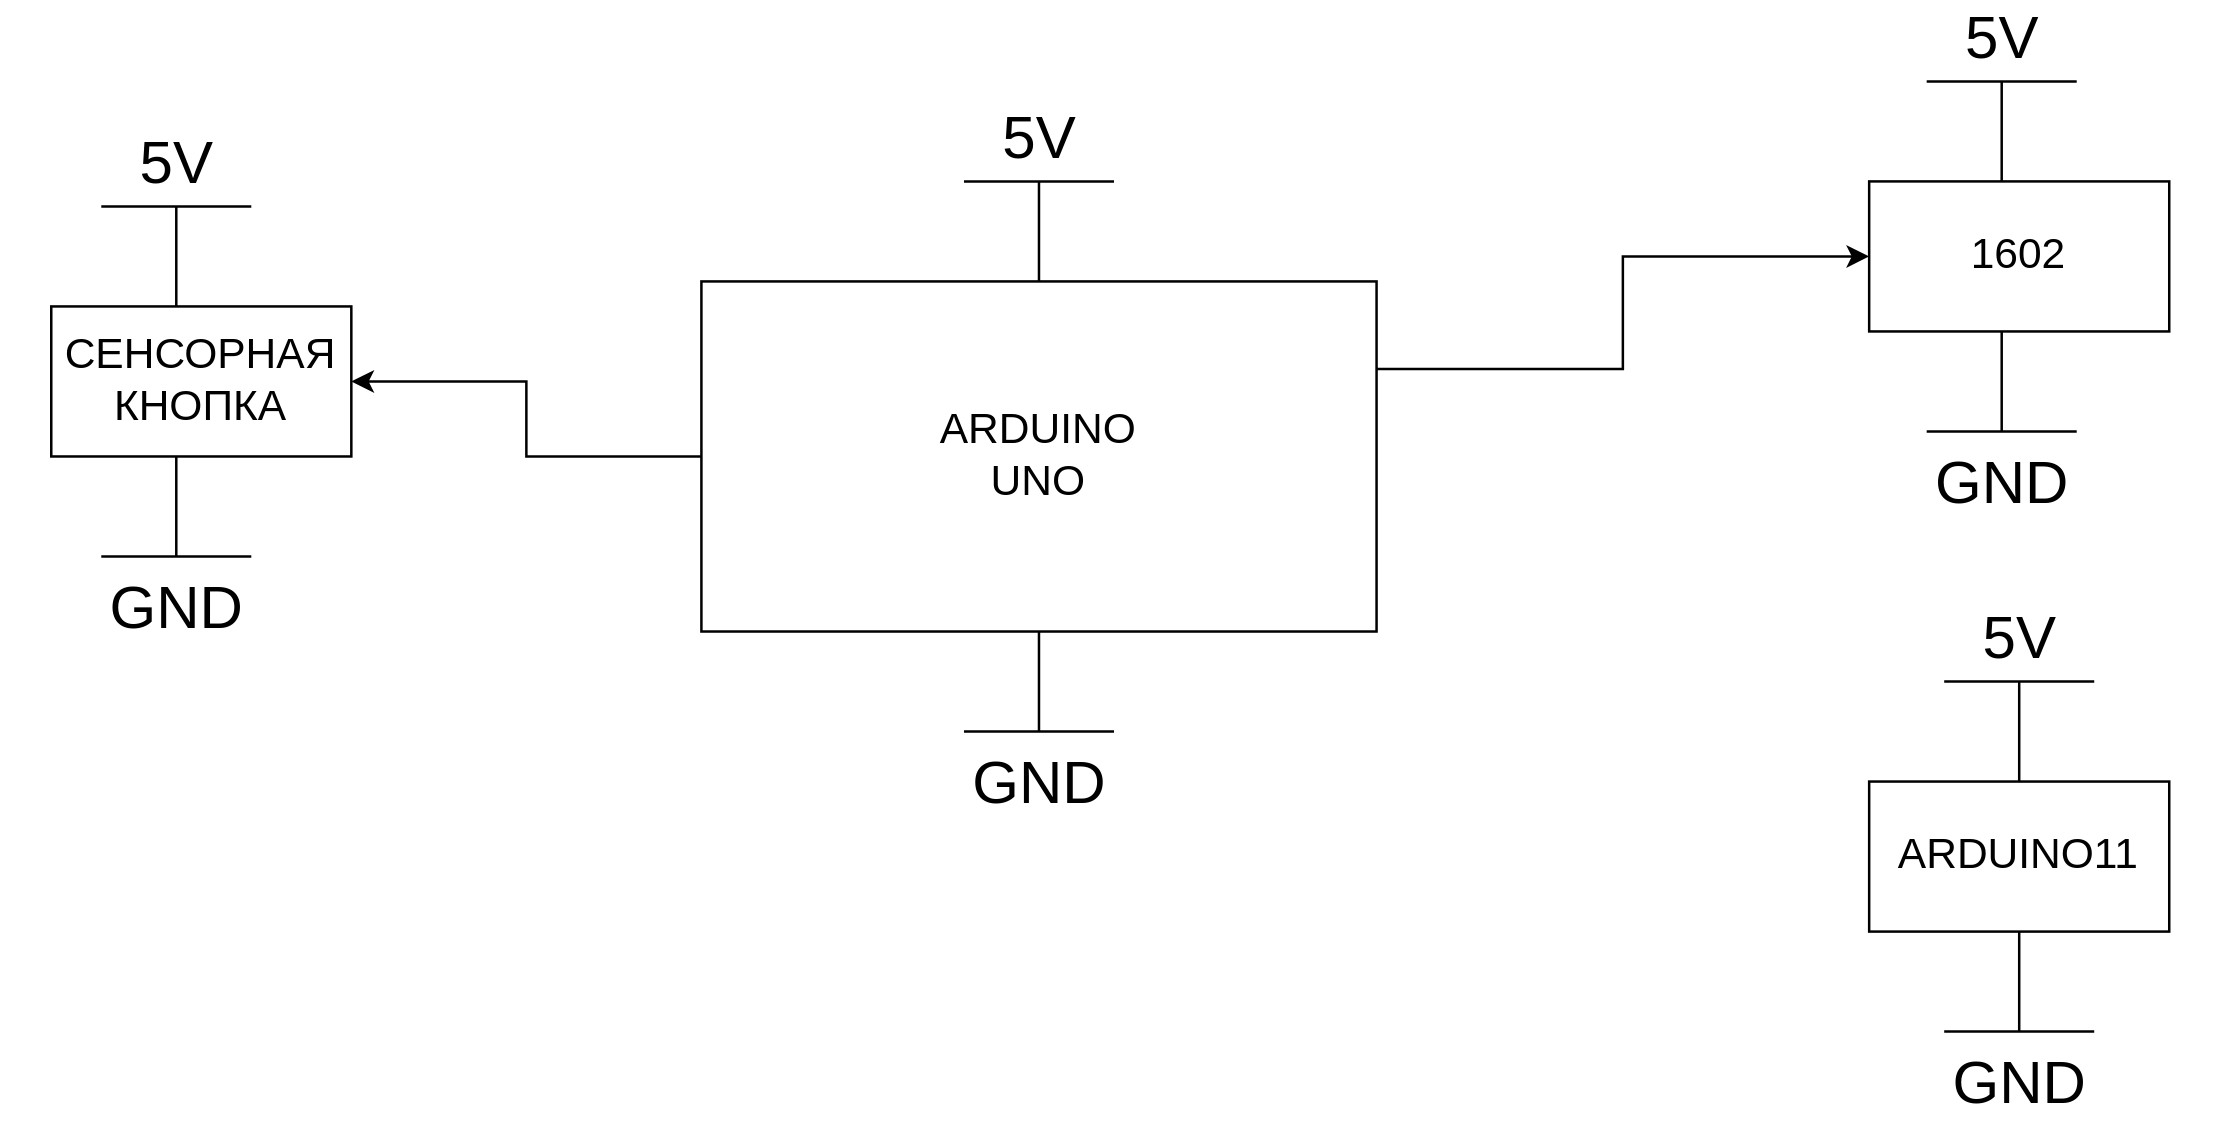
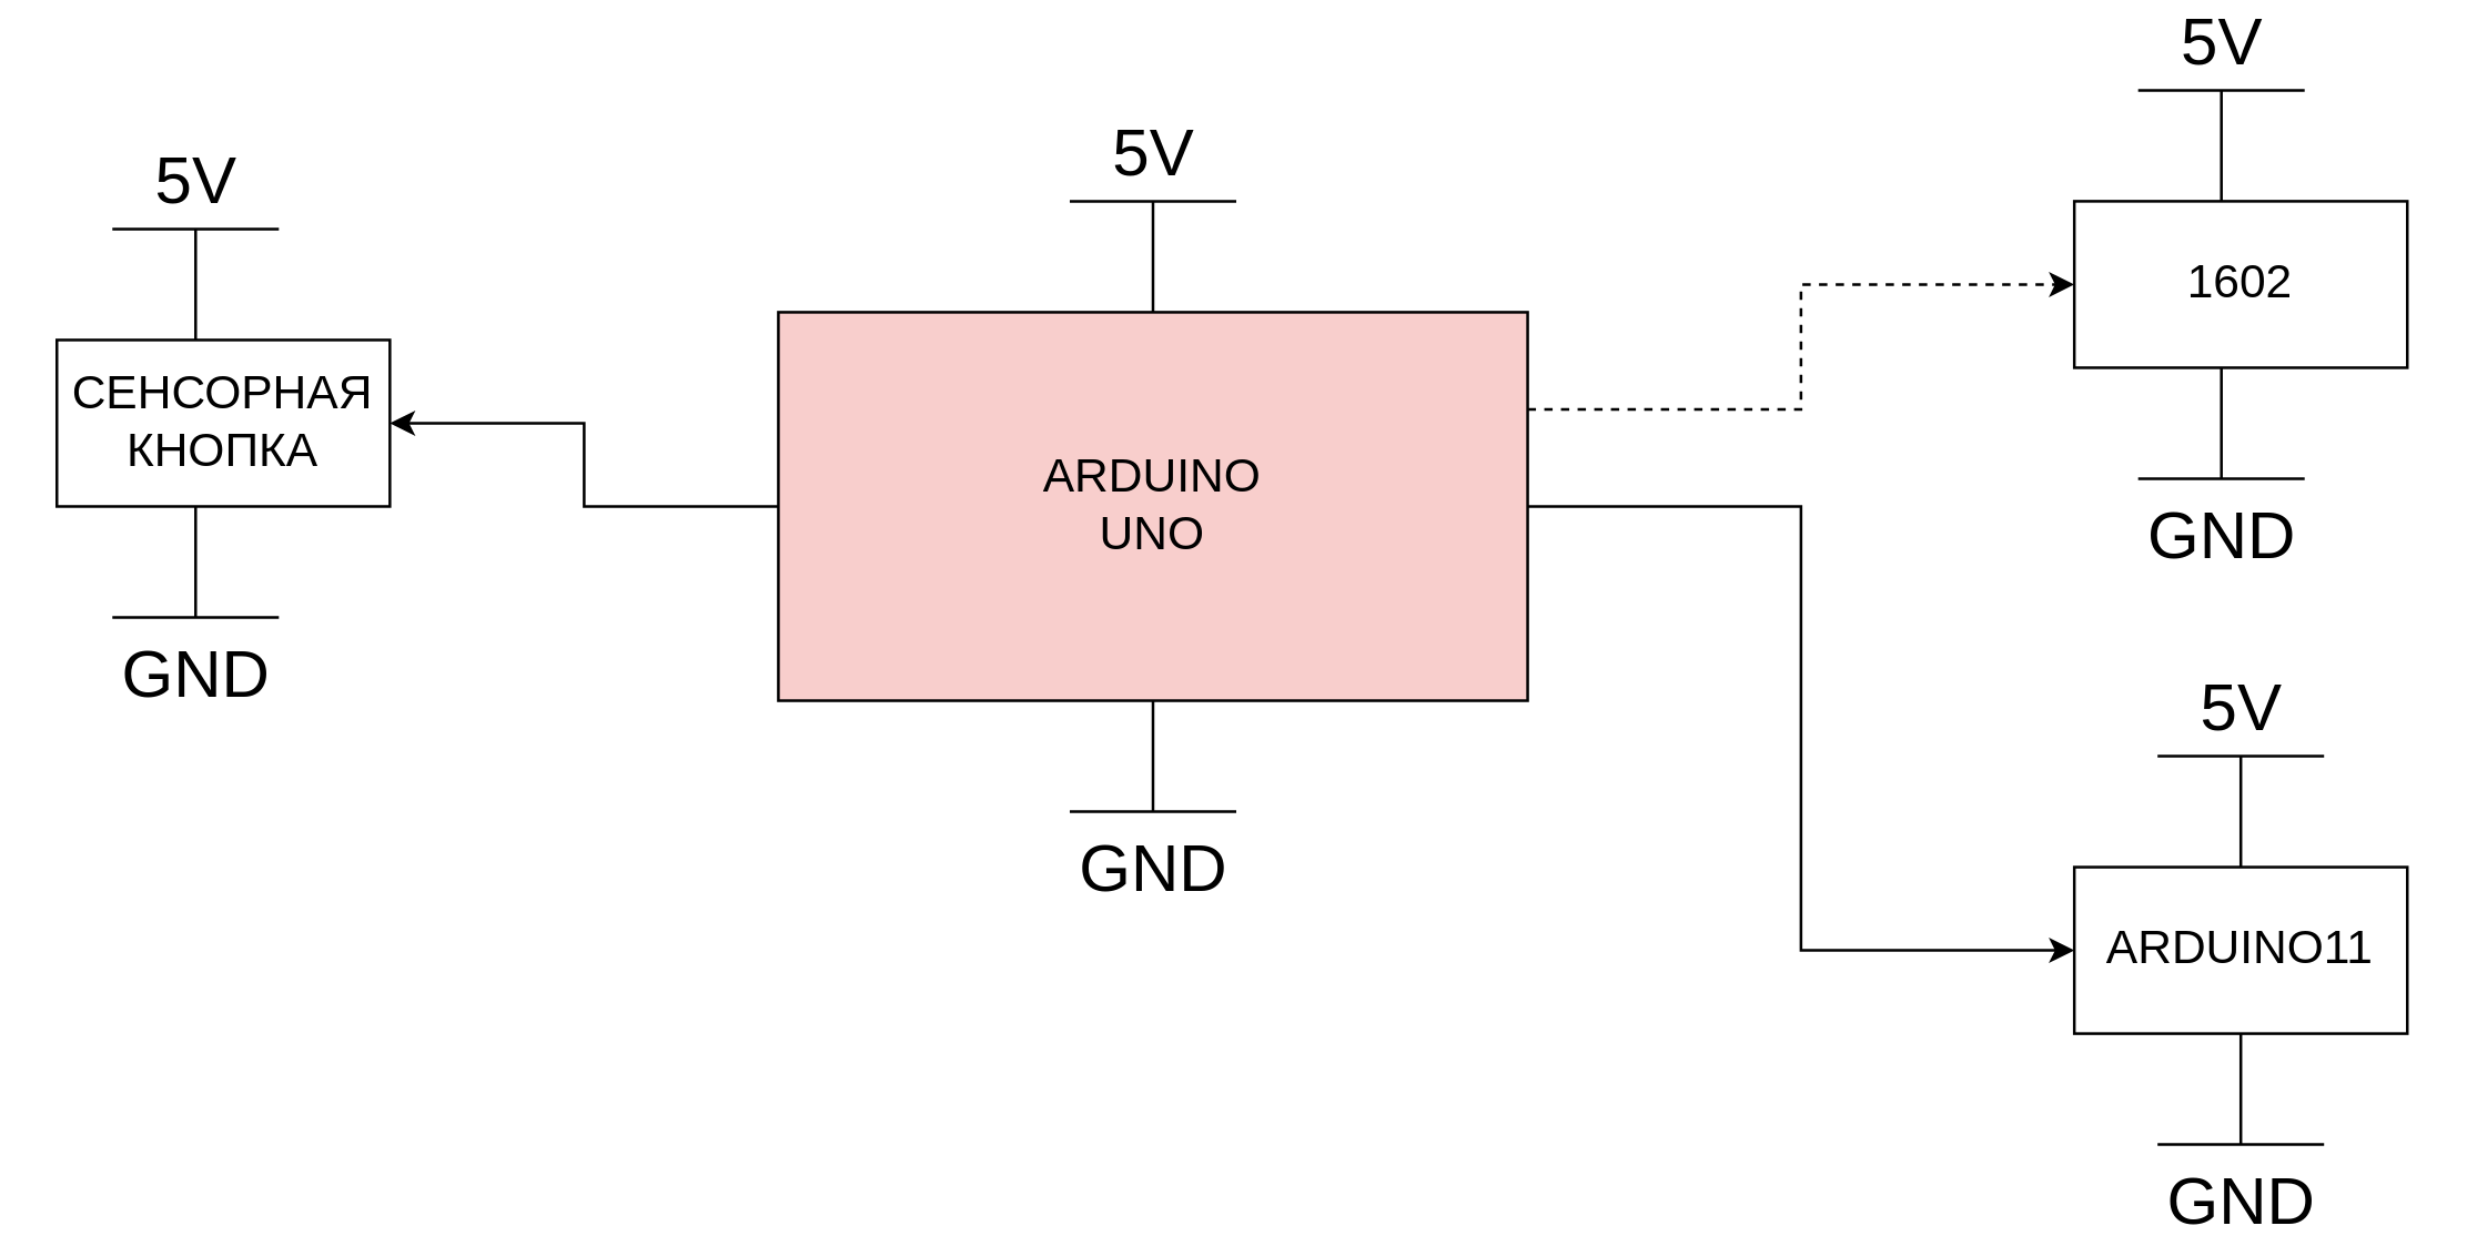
- <mxCell id="4" style="edgeStyle=orthogonalEdgeStyle;rounded=0;orthogonalLoop=1;jettySize=auto;html=1;exitX=1;exitY=0.25;exitDx=0;exitDy=0;entryX=0;entryY=0.5;entryDx=0;entryDy=0;" parent="1" source="5" target="9" edge="1"><mxGeometry relative="1" as="geometry" /></mxCell>
+ <mxCell id="4" style="edgeStyle=orthogonalEdgeStyle;rounded=0;orthogonalLoop=1;jettySize=auto;html=1;exitX=1;exitY=0.25;exitDx=0;exitDy=0;entryX=0;entryY=0.5;entryDx=0;entryDy=0;dashed=1;" parent="1" source="5" target="9" edge="1"><mxGeometry relative="1" as="geometry" /></mxCell>
- <mxCell id="5" value="&lt;div&gt;&lt;font style=&quot;font-size: 17px&quot;&gt;ARDUINO&lt;/font&gt;&lt;/div&gt;&lt;div&gt;&lt;font style=&quot;font-size: 17px&quot;&gt;&lt;font style=&quot;font-size: 17px&quot;&gt;UNO&lt;/font&gt;&lt;br&gt;&lt;/font&gt;&lt;/div&gt;" style="rounded=0;whiteSpace=wrap;html=1;" parent="1" vertex="1"><mxGeometry x="280" y="100" width="270" height="140" as="geometry" /></mxCell>
+ <mxCell id="5" value="&lt;div&gt;&lt;font style=&quot;font-size: 17px&quot;&gt;ARDUINO&lt;/font&gt;&lt;/div&gt;&lt;div&gt;&lt;font style=&quot;font-size: 17px&quot;&gt;&lt;font style=&quot;font-size: 17px&quot;&gt;UNO&lt;/font&gt;&lt;br&gt;&lt;/font&gt;&lt;/div&gt;" style="rounded=0;whiteSpace=wrap;html=1;fillColor=#f8cecc;" parent="1" vertex="1"><mxGeometry x="280" y="100" width="270" height="140" as="geometry" /></mxCell>
+ <mxCell id="3" style="edgeStyle=orthogonalEdgeStyle;rounded=0;orthogonalLoop=1;jettySize=auto;html=1;entryX=0;entryY=0.5;entryDx=0;entryDy=0;fontSize=17;" parent="1" source="5" target="7" edge="1"><mxGeometry relative="1" as="geometry" /></mxCell>
